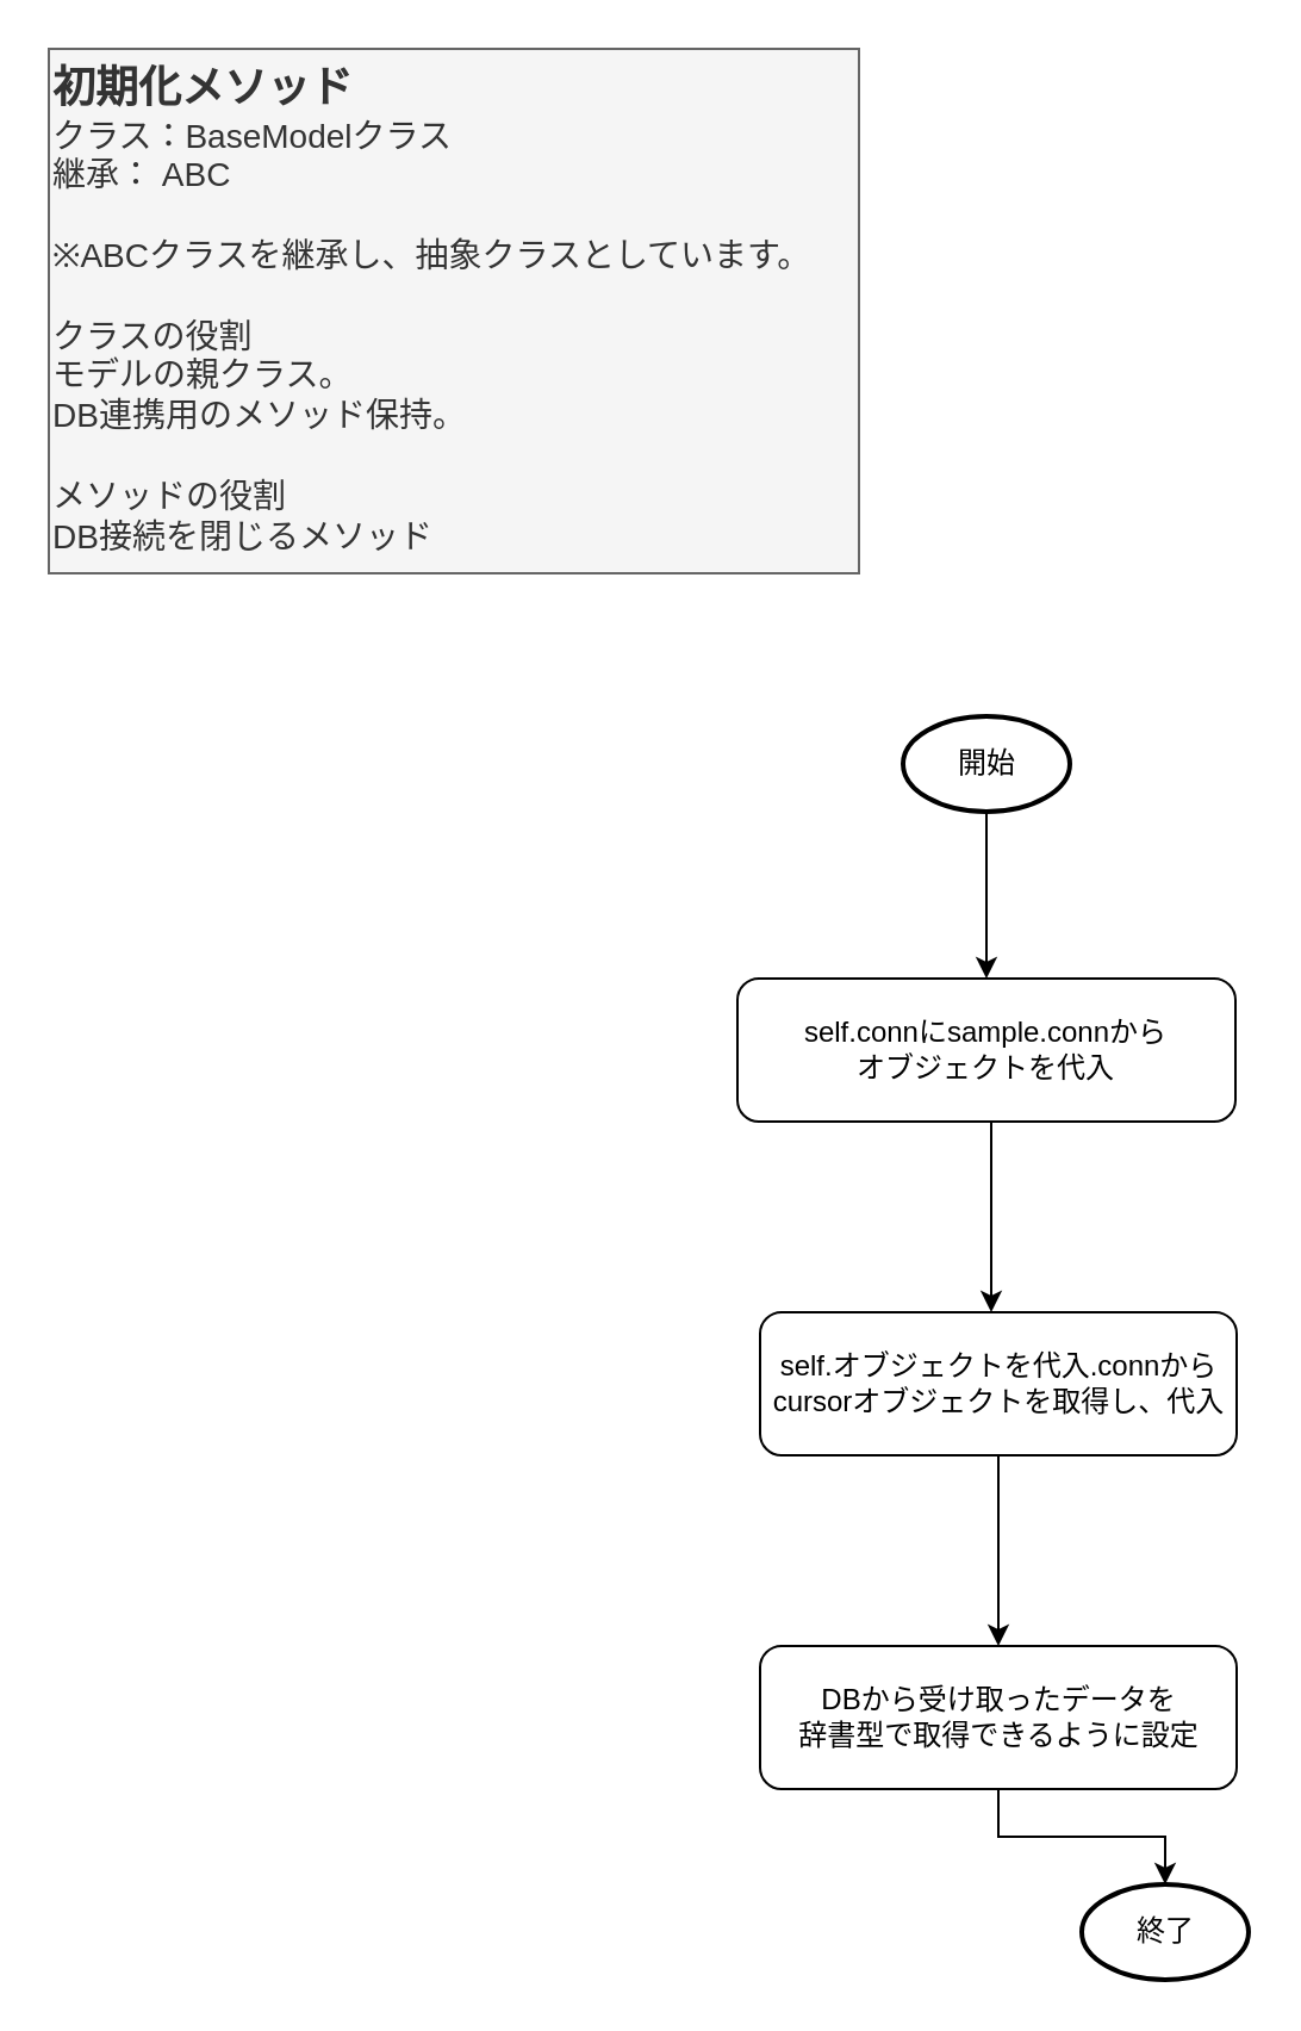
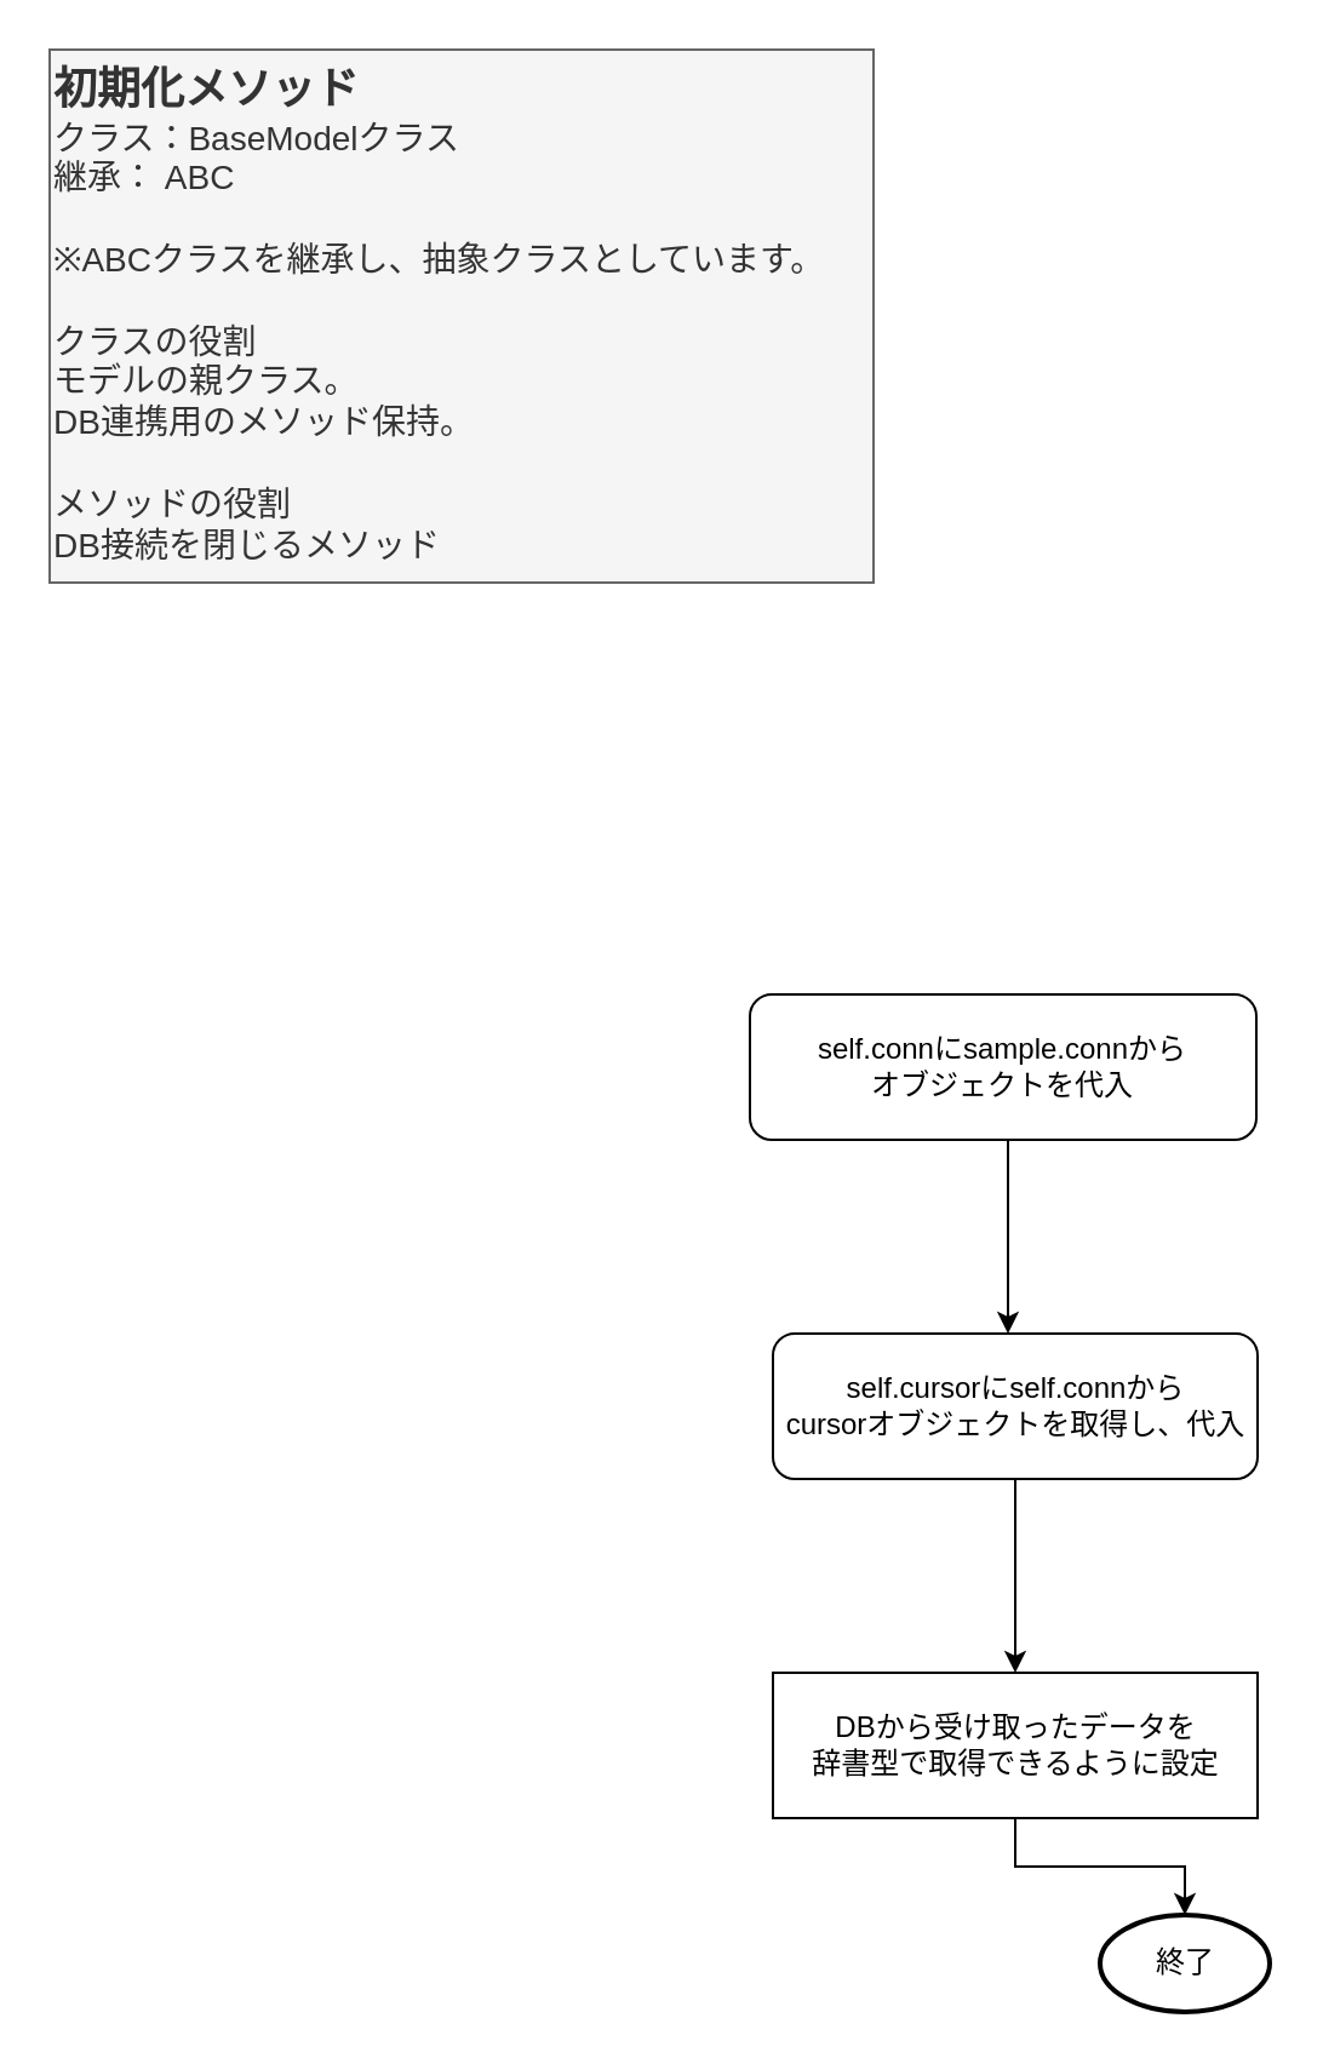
- <mxCell id="3" value="開始" style="strokeWidth=2;html=1;shape=mxgraph.flowchart.start_1;whiteSpace=wrap;" parent="1" vertex="1"><mxGeometry x="378.5" y="300" width="70" height="40" as="geometry" /></mxCell>
- <mxCell id="2" value="" style="edgeStyle=orthogonalEdgeStyle;rounded=0;orthogonalLoop=1;jettySize=auto;html=1;" parent="1" source="3" target="7" edge="1"><mxGeometry relative="1" as="geometry" /></mxCell>
- <mxCell id="6" value="self.オブジェクトを代入.connから&lt;br&gt;cursorオブジェクトを取得し、代入" style="rounded=1;whiteSpace=wrap;html=1;" parent="1" vertex="1"><mxGeometry x="318.5" y="550" width="200" height="60" as="geometry" /></mxCell>
+ <mxCell id="6" value="self.cursorにself.connから&lt;br&gt;cursorオブジェクトを取得し、代入" style="rounded=1;whiteSpace=wrap;html=1;" parent="1" vertex="1"><mxGeometry x="318.5" y="550" width="200" height="60" as="geometry" /></mxCell>
- <mxCell id="10" value="DBから受け取ったデータを&lt;div&gt;辞書型で取得できるように設定&lt;/div&gt;" style="rounded=1;whiteSpace=wrap;html=1;" parent="1" vertex="1"><mxGeometry x="318.5" y="690" width="200" height="60" as="geometry" /></mxCell>
+ <mxCell id="10" value="DBから受け取ったデータを&lt;div&gt;辞書型で取得できるように設定&lt;/div&gt;" style="whiteSpace=wrap;html=1;rounded=0;" parent="1" vertex="1"><mxGeometry x="318.5" y="690" width="200" height="60" as="geometry" /></mxCell>
